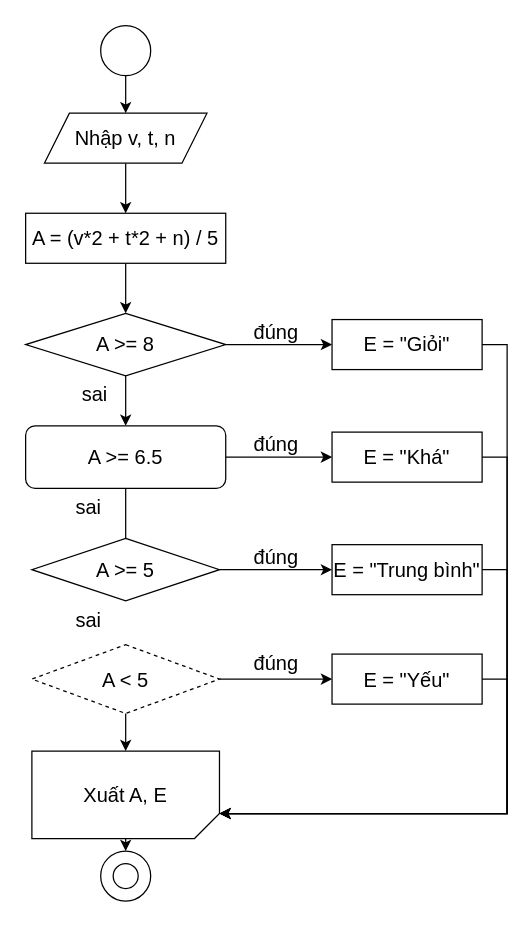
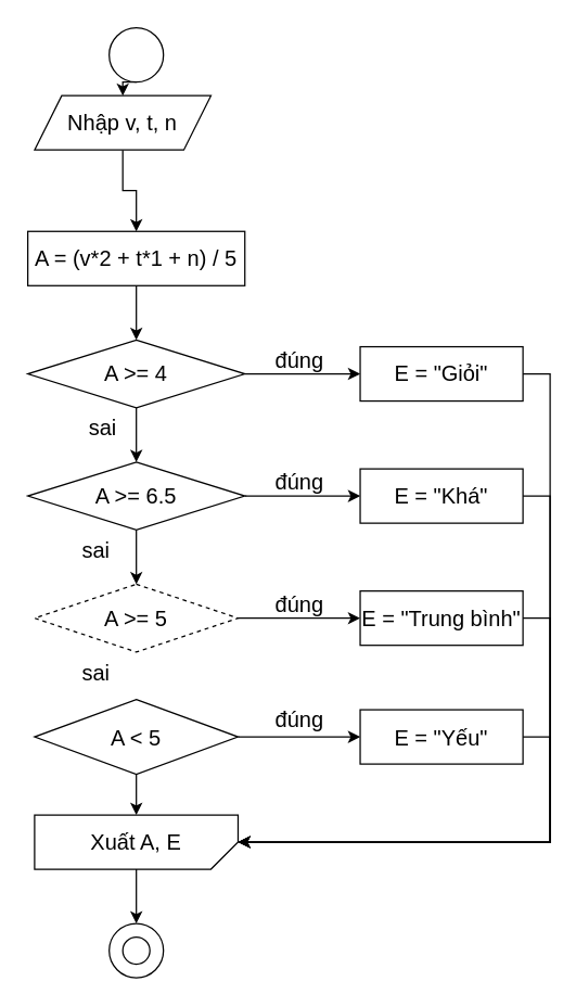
- <mxCell id="3" value="Nhập v, t, n" style="shape=parallelogram;perimeter=parallelogramPerimeter;whiteSpace=wrap;html=1;fixedSize=1;fontSize=16;" parent="1" vertex="1"><mxGeometry x="35" y="90" width="130" height="40" as="geometry" /></mxCell>
+ <mxCell id="3" value="Nhập v, t, n" style="shape=parallelogram;perimeter=parallelogramPerimeter;whiteSpace=wrap;html=1;fixedSize=1;fontSize=16;" parent="1" vertex="1"><mxGeometry x="25" y="70" width="130" height="40" as="geometry" /></mxCell>
- <mxCell id="5" value="A = (v*2 + t*2 + n) / 5" style="whiteSpace=wrap;html=1;fontSize=16;" parent="1" vertex="1"><mxGeometry x="20" y="170" width="160" height="40" as="geometry" /></mxCell>
+ <mxCell id="5" value="A = (v*2 + t*1 + n) / 5" style="whiteSpace=wrap;html=1;fontSize=16;" parent="1" vertex="1"><mxGeometry x="20" y="170" width="160" height="40" as="geometry" /></mxCell>
- <mxCell id="8" value="A &amp;gt;= 8" style="rhombus;whiteSpace=wrap;html=1;fontSize=16;" parent="1" vertex="1"><mxGeometry x="20" y="250" width="160" height="50" as="geometry" /></mxCell>
+ <mxCell id="8" value="A &amp;gt;= 4" style="rhombus;whiteSpace=wrap;html=1;fontSize=16;" parent="1" vertex="1"><mxGeometry x="20" y="250" width="160" height="50" as="geometry" /></mxCell>
- <mxCell id="15" value="A &amp;gt;= 6.5" style="whiteSpace=wrap;html=1;fontSize=16;rounded=1;" parent="1" vertex="1"><mxGeometry x="20" y="340" width="160" height="50" as="geometry" /></mxCell>
+ <mxCell id="15" value="A &amp;gt;= 6.5" style="rhombus;whiteSpace=wrap;html=1;fontSize=16;" parent="1" vertex="1"><mxGeometry x="20" y="340" width="160" height="50" as="geometry" /></mxCell>
- <mxCell id="14" value="" style="edgeStyle=orthogonalEdgeStyle;rounded=0;orthogonalLoop=1;jettySize=auto;html=1;endArrow=none;" parent="1" source="15" target="20" edge="1"><mxGeometry relative="1" as="geometry" /></mxCell>
+ <mxCell id="14" value="" style="edgeStyle=orthogonalEdgeStyle;rounded=0;orthogonalLoop=1;jettySize=auto;html=1;" parent="1" source="15" target="20" edge="1"><mxGeometry relative="1" as="geometry" /></mxCell>
- <mxCell id="20" value="A &amp;gt;= 5" style="rhombus;whiteSpace=wrap;html=1;fontSize=16;" parent="1" vertex="1"><mxGeometry x="25" y="430" width="150" height="50" as="geometry" /></mxCell>
+ <mxCell id="20" value="A &amp;gt;= 5" style="rhombus;whiteSpace=wrap;html=1;fontSize=16;dashed=1;" parent="1" vertex="1"><mxGeometry x="25" y="430" width="150" height="50" as="geometry" /></mxCell>
- <mxCell id="25" value="A &amp;lt; 5" style="rhombus;whiteSpace=wrap;html=1;fontSize=16;dashed=1;" parent="1" vertex="1"><mxGeometry x="25" y="515" width="150" height="55" as="geometry" /></mxCell>
+ <mxCell id="25" value="A &amp;lt; 5" style="rhombus;whiteSpace=wrap;html=1;fontSize=16;" parent="1" vertex="1"><mxGeometry x="25" y="515" width="150" height="55" as="geometry" /></mxCell>
- <mxCell id="30" value="Xuất A, E" style="shape=card;whiteSpace=wrap;html=1;flipH=1;flipV=0;direction=north;size=20;fontSize=16;" parent="1" vertex="1"><mxGeometry x="25" y="600" width="150" height="70" as="geometry" /></mxCell>
+ <mxCell id="30" value="Xuất A, E" style="shape=card;whiteSpace=wrap;html=1;flipH=1;flipV=0;direction=north;size=20;fontSize=16;" parent="1" vertex="1"><mxGeometry x="25" y="600" width="150" height="40" as="geometry" /></mxCell>
